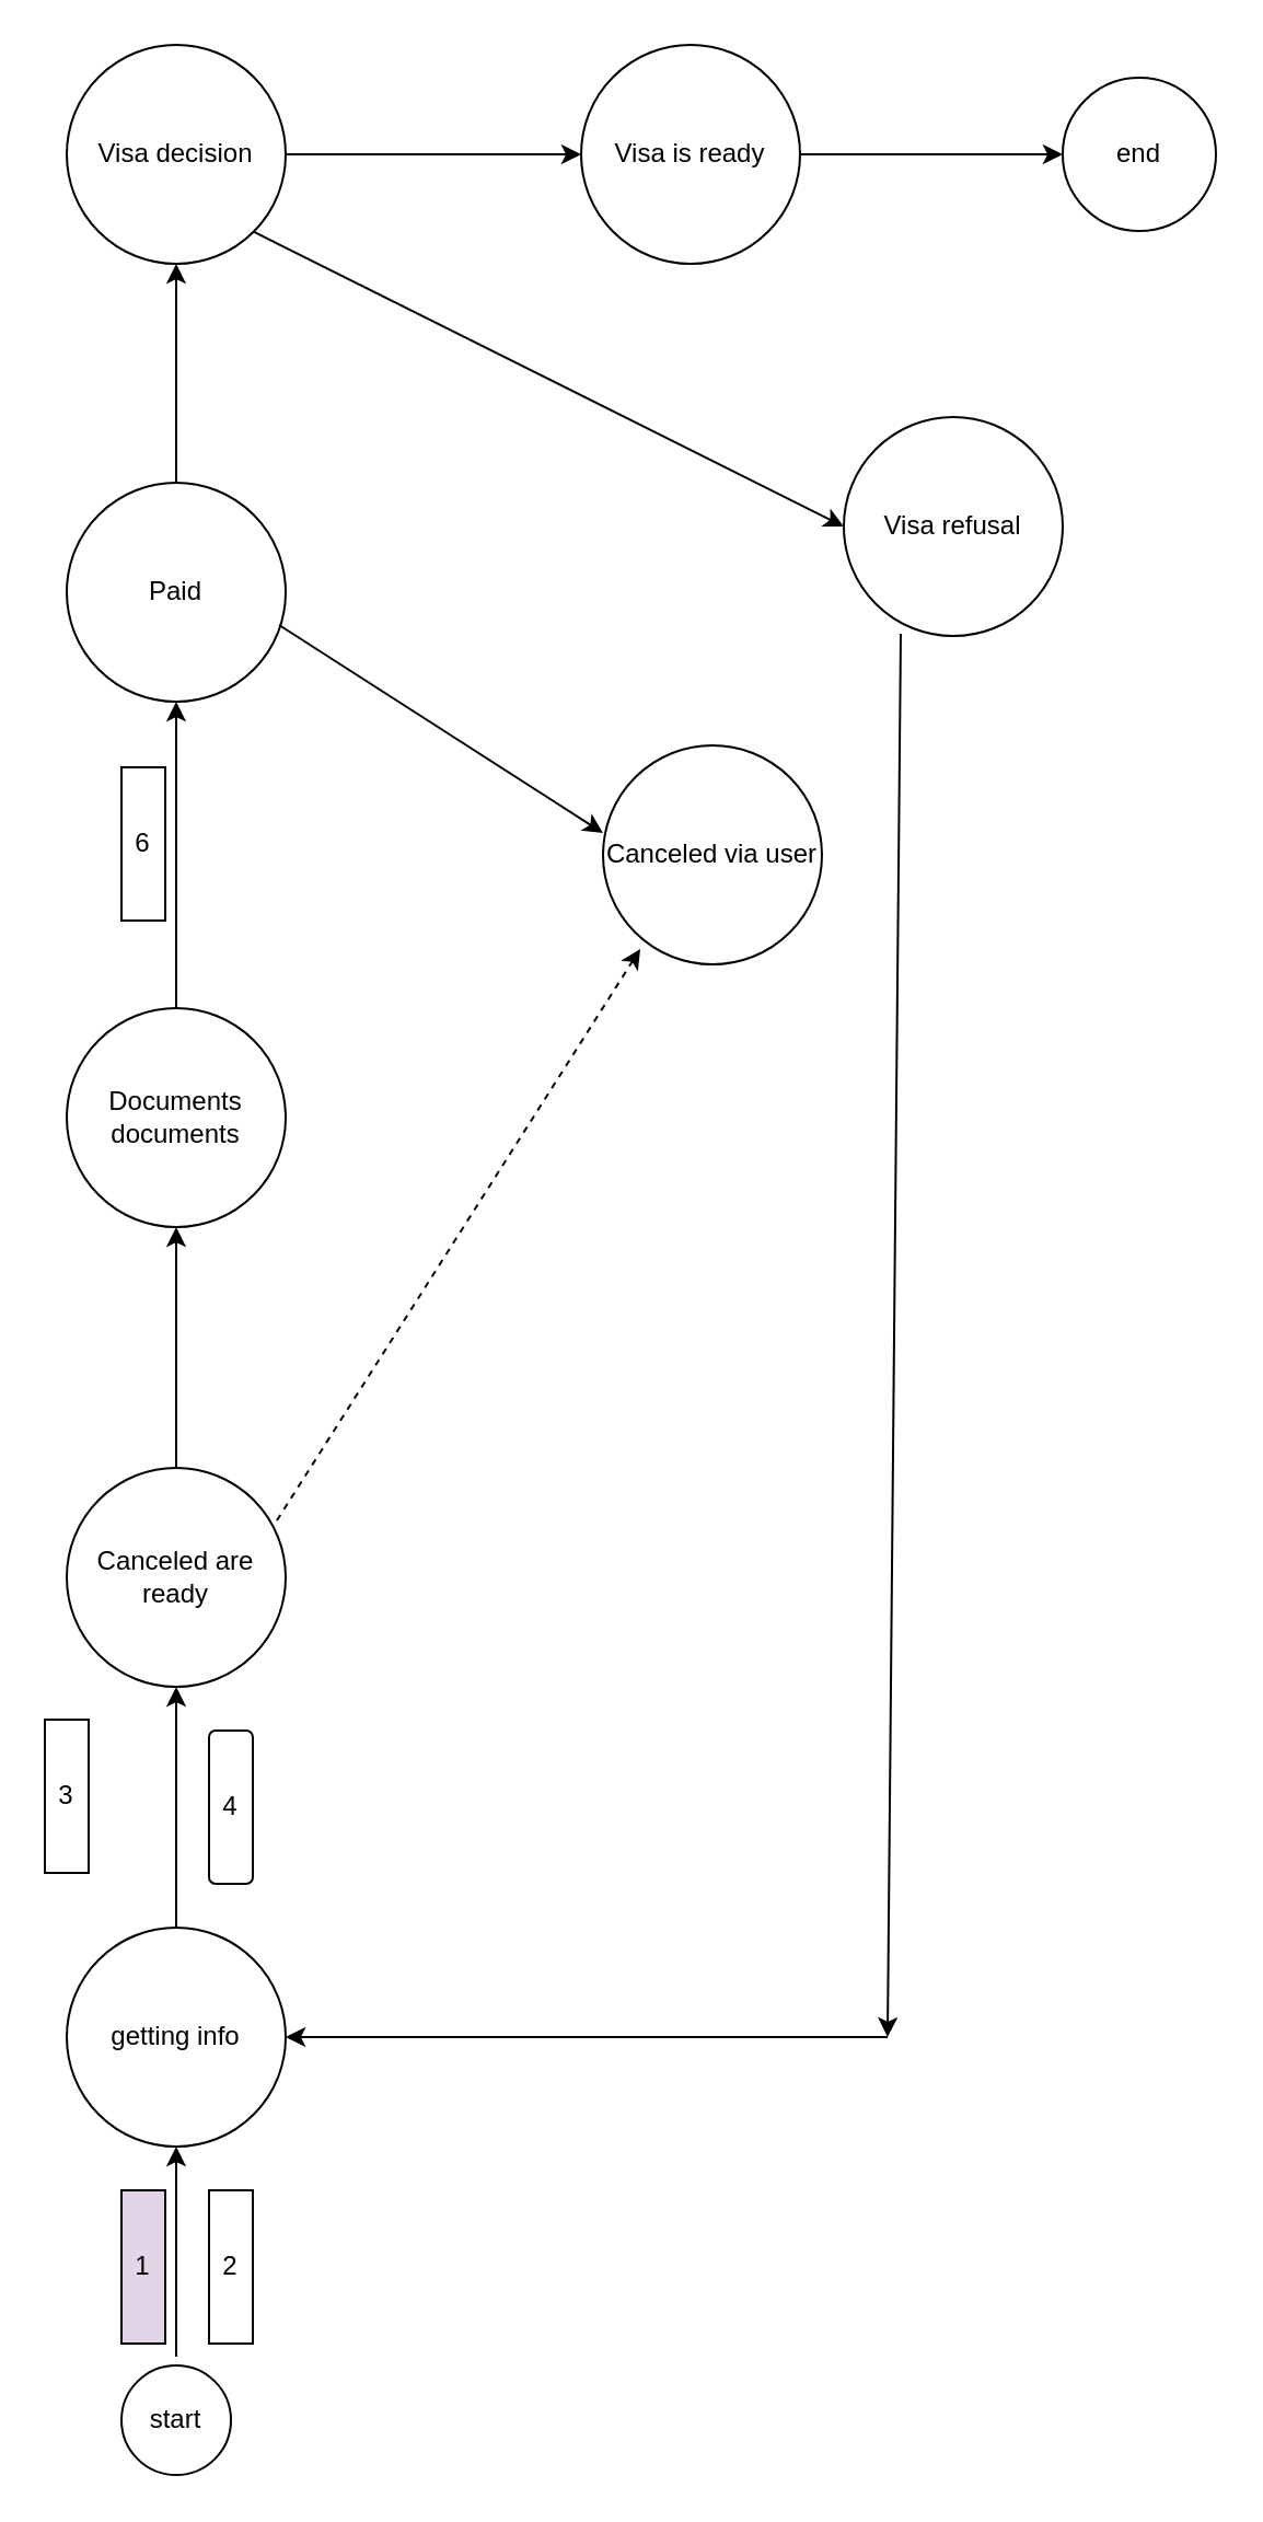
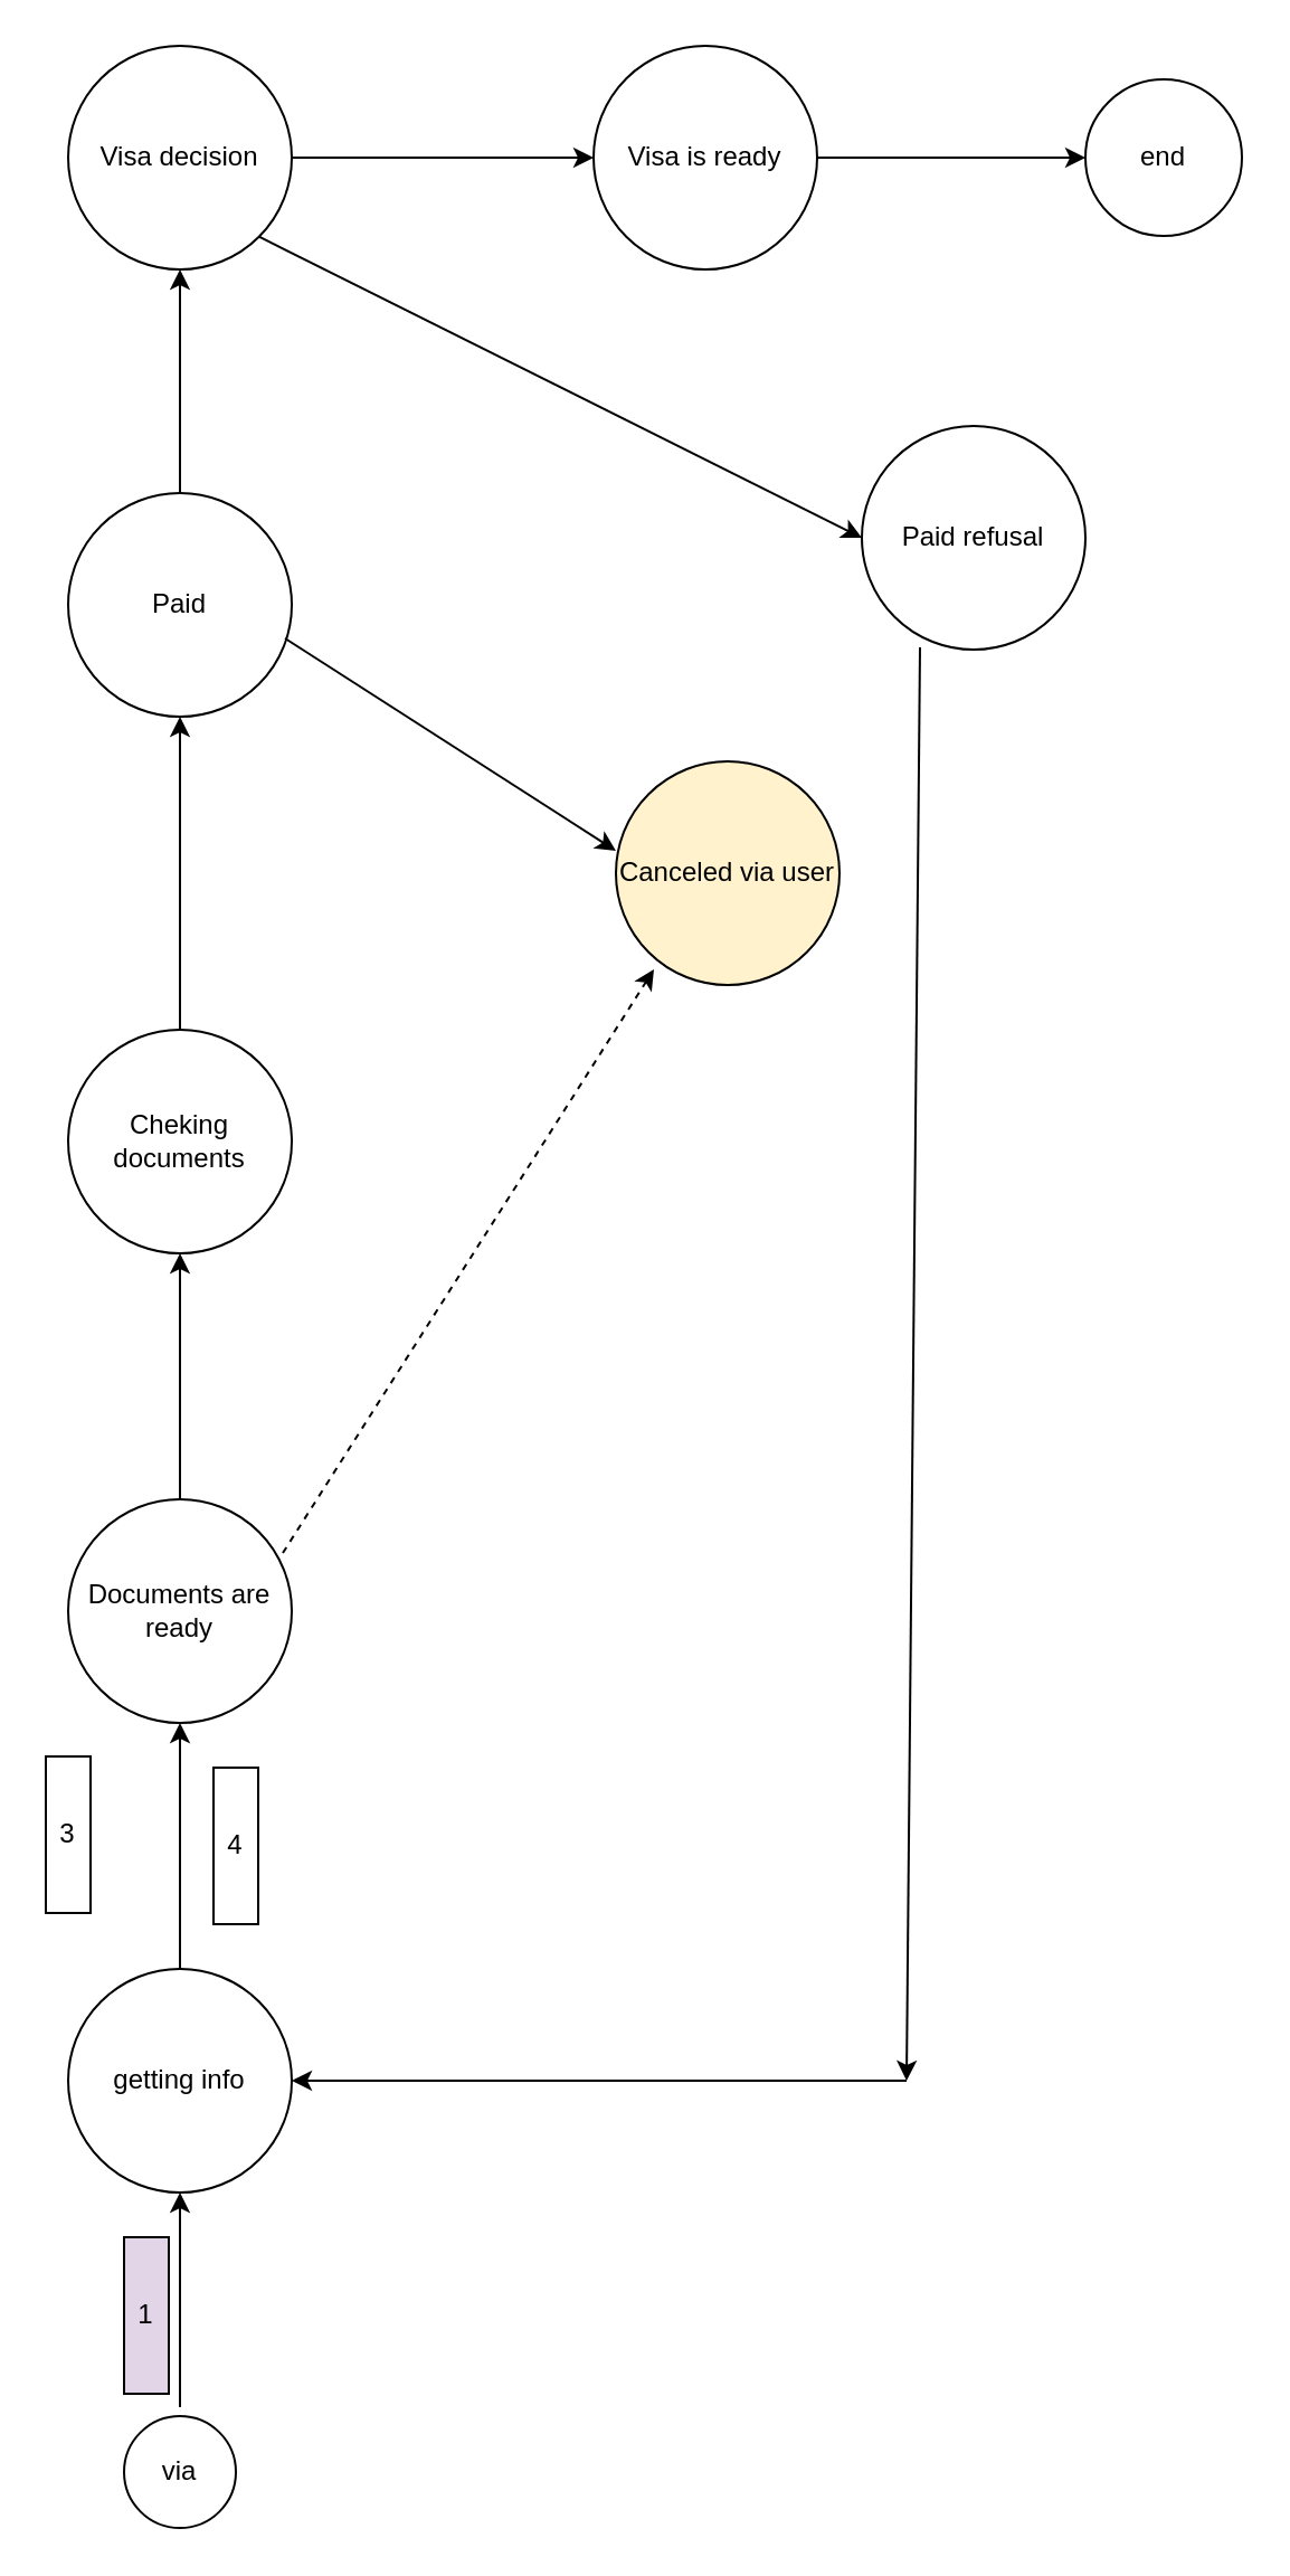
- <mxCell id="23" value="Visa refusal" style="ellipse;whiteSpace=wrap;html=1;aspect=fixed;" vertex="1" parent="1"><mxGeometry x="385" y="190" width="100" height="100" as="geometry" /></mxCell>
+ <mxCell id="23" value="Paid refusal" style="ellipse;whiteSpace=wrap;html=1;aspect=fixed;" vertex="1" parent="1"><mxGeometry x="385" y="190" width="100" height="100" as="geometry" /></mxCell>
- <mxCell id="14" value="6" style="rounded=0;whiteSpace=wrap;html=1;" vertex="1" parent="1"><mxGeometry x="55" y="350" width="20" height="70" as="geometry" /></mxCell>
- <mxCell id="27" value="Canceled via user" style="ellipse;whiteSpace=wrap;html=1;aspect=fixed;" vertex="1" parent="1"><mxGeometry x="275" y="340" width="100" height="100" as="geometry" /></mxCell>
+ <mxCell id="27" value="Canceled via user" style="ellipse;whiteSpace=wrap;html=1;aspect=fixed;fillColor=#fff2cc;" vertex="1" parent="1"><mxGeometry x="275" y="340" width="100" height="100" as="geometry" /></mxCell>
- <mxCell id="12" value="Documents documents" style="ellipse;whiteSpace=wrap;html=1;aspect=fixed;" vertex="1" parent="1"><mxGeometry x="30" y="460" width="100" height="100" as="geometry" /></mxCell>
+ <mxCell id="12" value="Cheking documents" style="ellipse;whiteSpace=wrap;html=1;aspect=fixed;" vertex="1" parent="1"><mxGeometry x="30" y="460" width="100" height="100" as="geometry" /></mxCell>
- <mxCell id="10" value="Canceled are ready" style="ellipse;whiteSpace=wrap;html=1;aspect=fixed;" vertex="1" parent="1"><mxGeometry x="30" y="670" width="100" height="100" as="geometry" /></mxCell>
+ <mxCell id="10" value="Documents are ready" style="ellipse;whiteSpace=wrap;html=1;aspect=fixed;" vertex="1" parent="1"><mxGeometry x="30" y="670" width="100" height="100" as="geometry" /></mxCell>
- <mxCell id="9" value="4" style="whiteSpace=wrap;html=1;rounded=1;" vertex="1" parent="1"><mxGeometry x="95" y="790" width="20" height="70" as="geometry" /></mxCell>
+ <mxCell id="9" value="4" style="rounded=0;whiteSpace=wrap;html=1;" vertex="1" parent="1"><mxGeometry x="95" y="790" width="20" height="70" as="geometry" /></mxCell>
- <mxCell id="5" value="2" style="rounded=0;whiteSpace=wrap;html=1;" vertex="1" parent="1"><mxGeometry x="95" y="1000" width="20" height="70" as="geometry" /></mxCell>
- <mxCell id="2" value="start" style="ellipse;whiteSpace=wrap;html=1;" vertex="1" parent="1"><mxGeometry x="55" y="1080" width="50" height="50" as="geometry" /></mxCell>
+ <mxCell id="2" value="via" style="ellipse;whiteSpace=wrap;html=1;" vertex="1" parent="1"><mxGeometry x="55" y="1080" width="50" height="50" as="geometry" /></mxCell>
